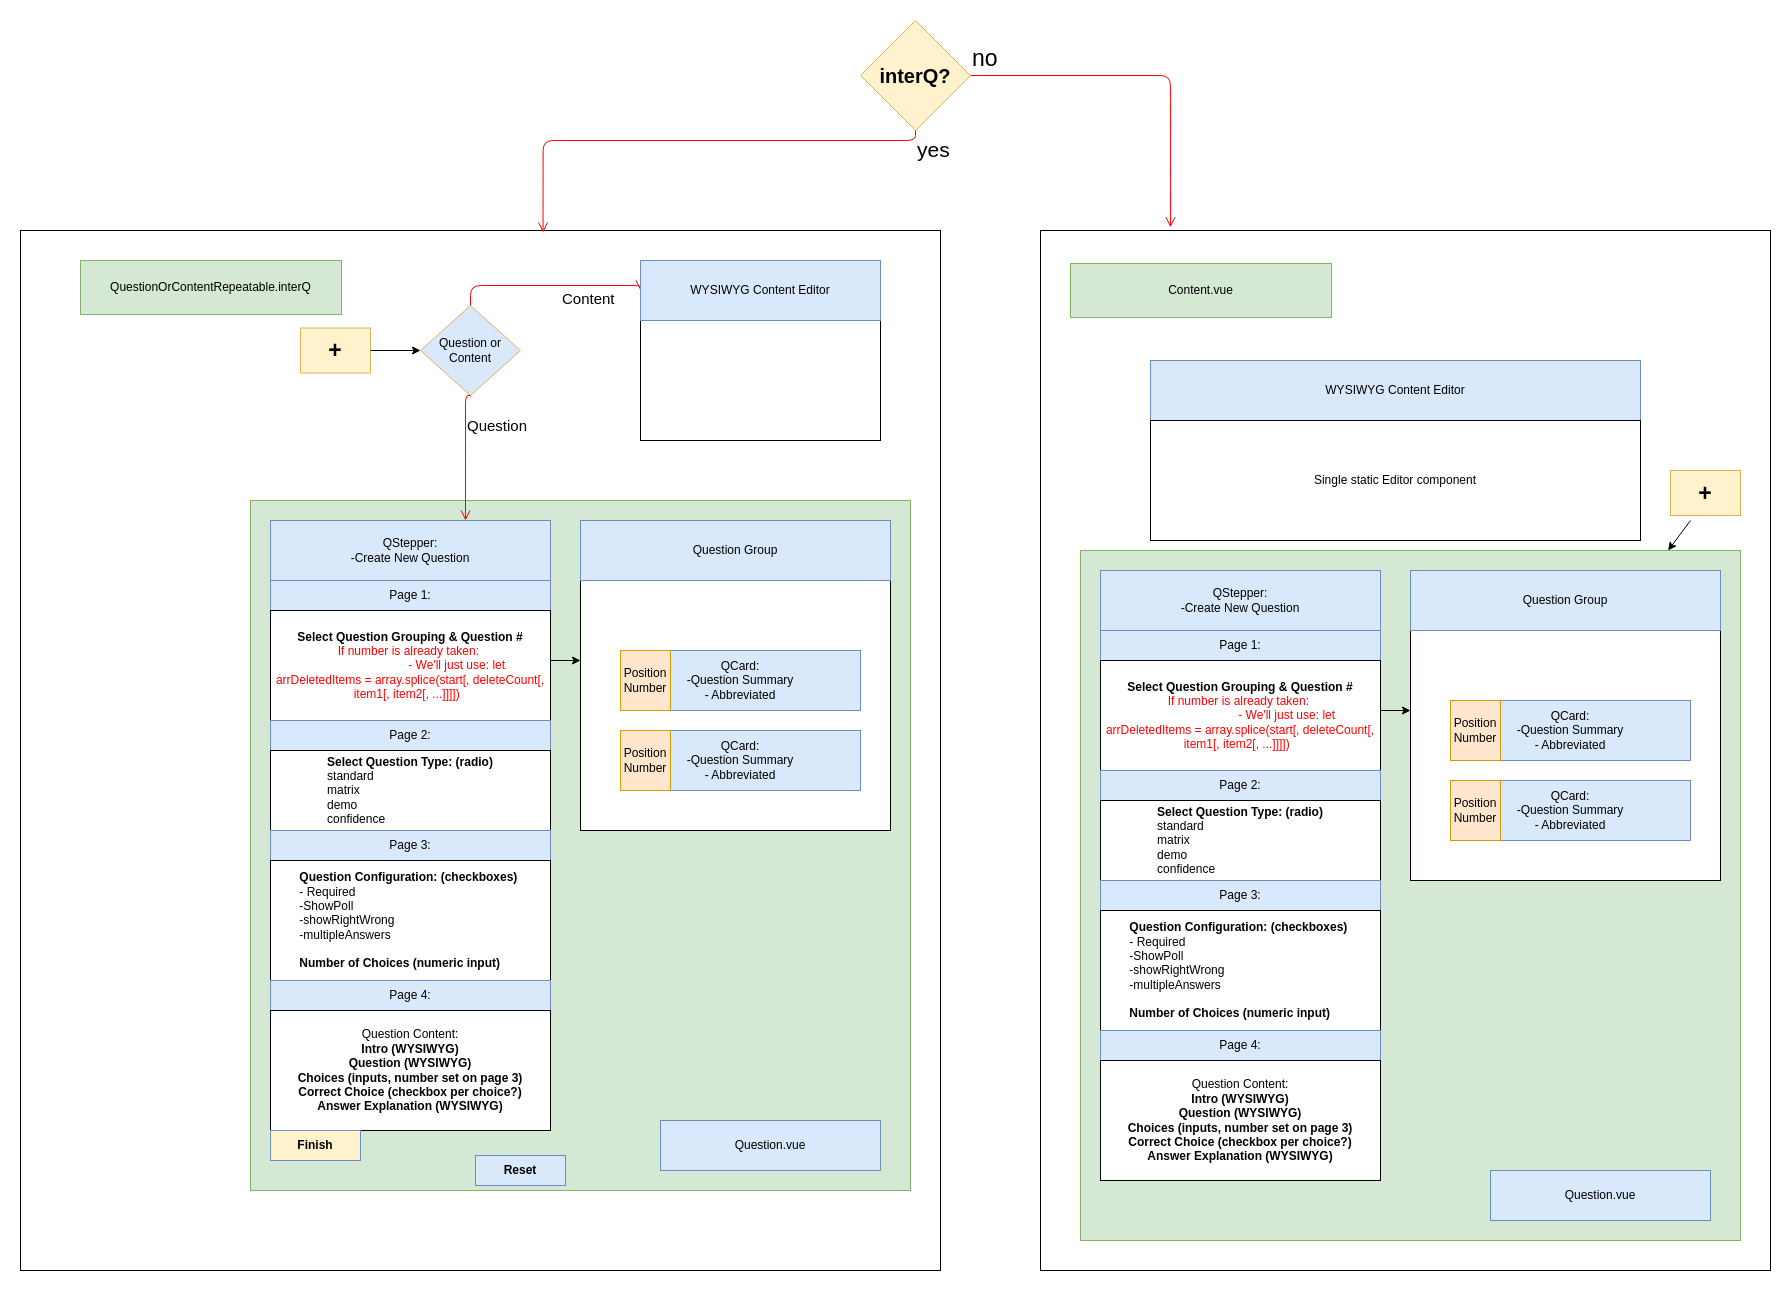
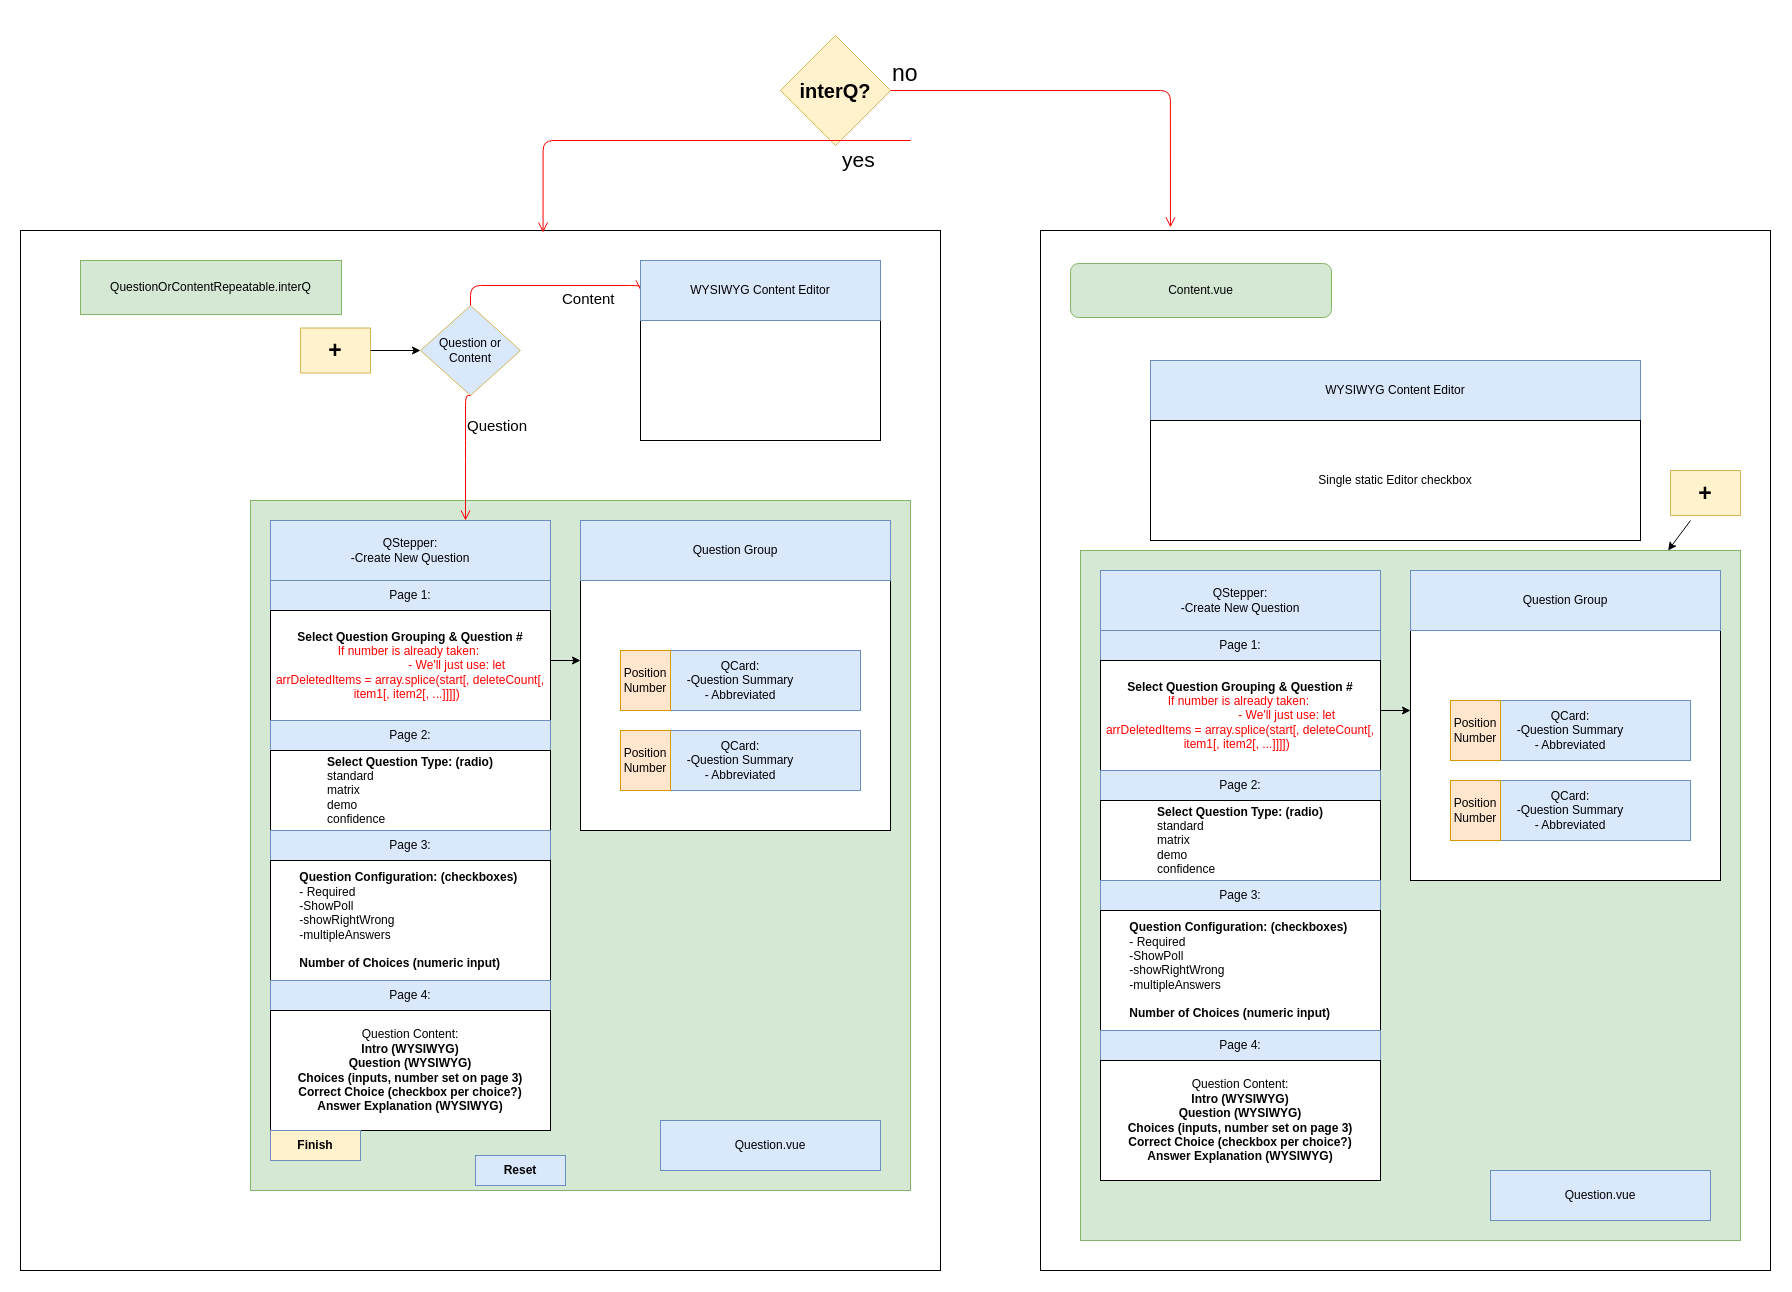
- <mxCell id="26" value="&lt;font style=&quot;font-size: 20px&quot;&gt;&lt;b&gt;interQ?&lt;/b&gt;&lt;/font&gt;" style="rhombus;whiteSpace=wrap;html=1;fillColor=#fff2cc;strokeColor=#d6b656;" vertex="1" parent="1"><mxGeometry x="860" y="20" width="110" height="110" as="geometry" /></mxCell>
+ <mxCell id="26" value="&lt;font style=&quot;font-size: 20px&quot;&gt;&lt;b&gt;interQ?&lt;/b&gt;&lt;/font&gt;" style="rhombus;whiteSpace=wrap;html=1;fillColor=#fff2cc;strokeColor=#d6b656;" vertex="1" parent="1"><mxGeometry x="780" y="35" width="110" height="110" as="geometry" /></mxCell>
- <mxCell id="34" value="Content.vue" style="rounded=0;whiteSpace=wrap;html=1;fillColor=#d5e8d4;strokeColor=#82b366;" vertex="1" parent="1"><mxGeometry x="1070" y="263" width="261" height="54" as="geometry" /></mxCell>
+ <mxCell id="34" value="Content.vue" style="whiteSpace=wrap;html=1;fillColor=#d5e8d4;strokeColor=#82b366;rounded=1;" vertex="1" parent="1"><mxGeometry x="1070" y="263" width="261" height="54" as="geometry" /></mxCell>
- <mxCell id="37" value="Single static Editor component" style="rounded=0;whiteSpace=wrap;html=1;" vertex="1" parent="1"><mxGeometry x="1150" y="420" width="490" height="120" as="geometry" /></mxCell>
+ <mxCell id="37" value="Single static Editor checkbox" style="rounded=0;whiteSpace=wrap;html=1;" vertex="1" parent="1"><mxGeometry x="1150" y="420" width="490" height="120" as="geometry" /></mxCell>
